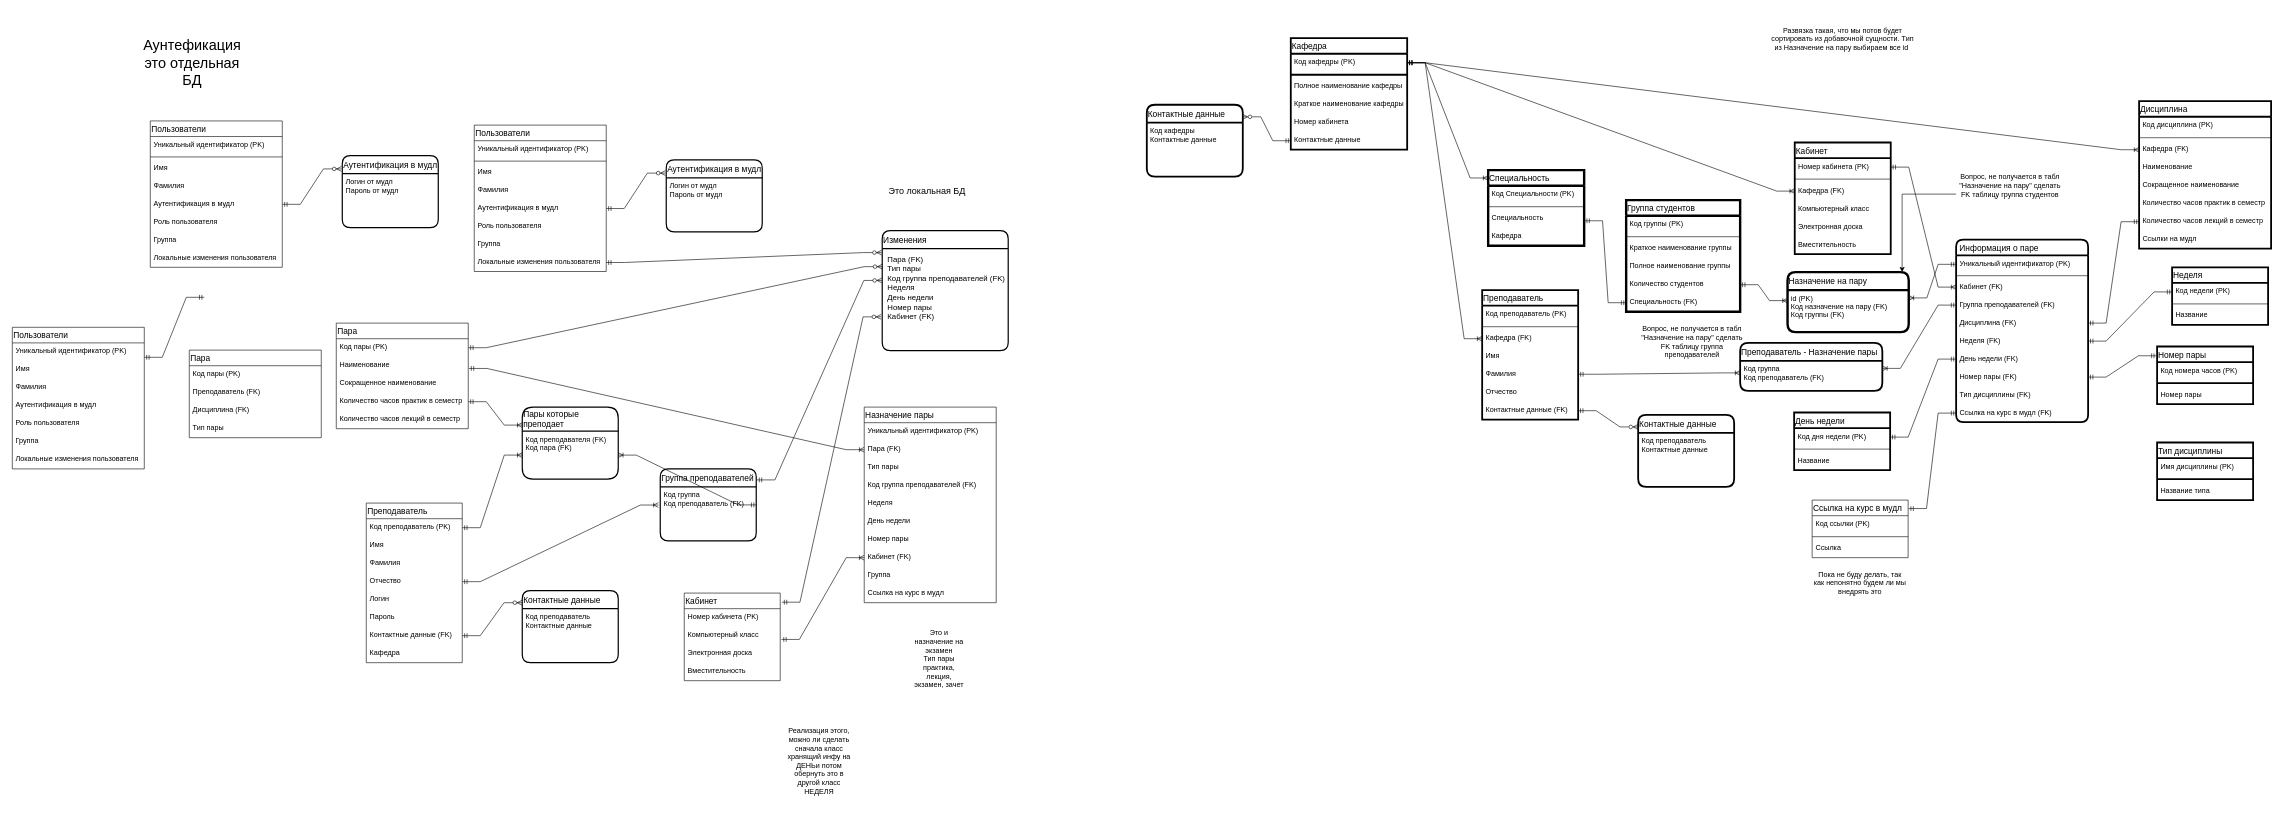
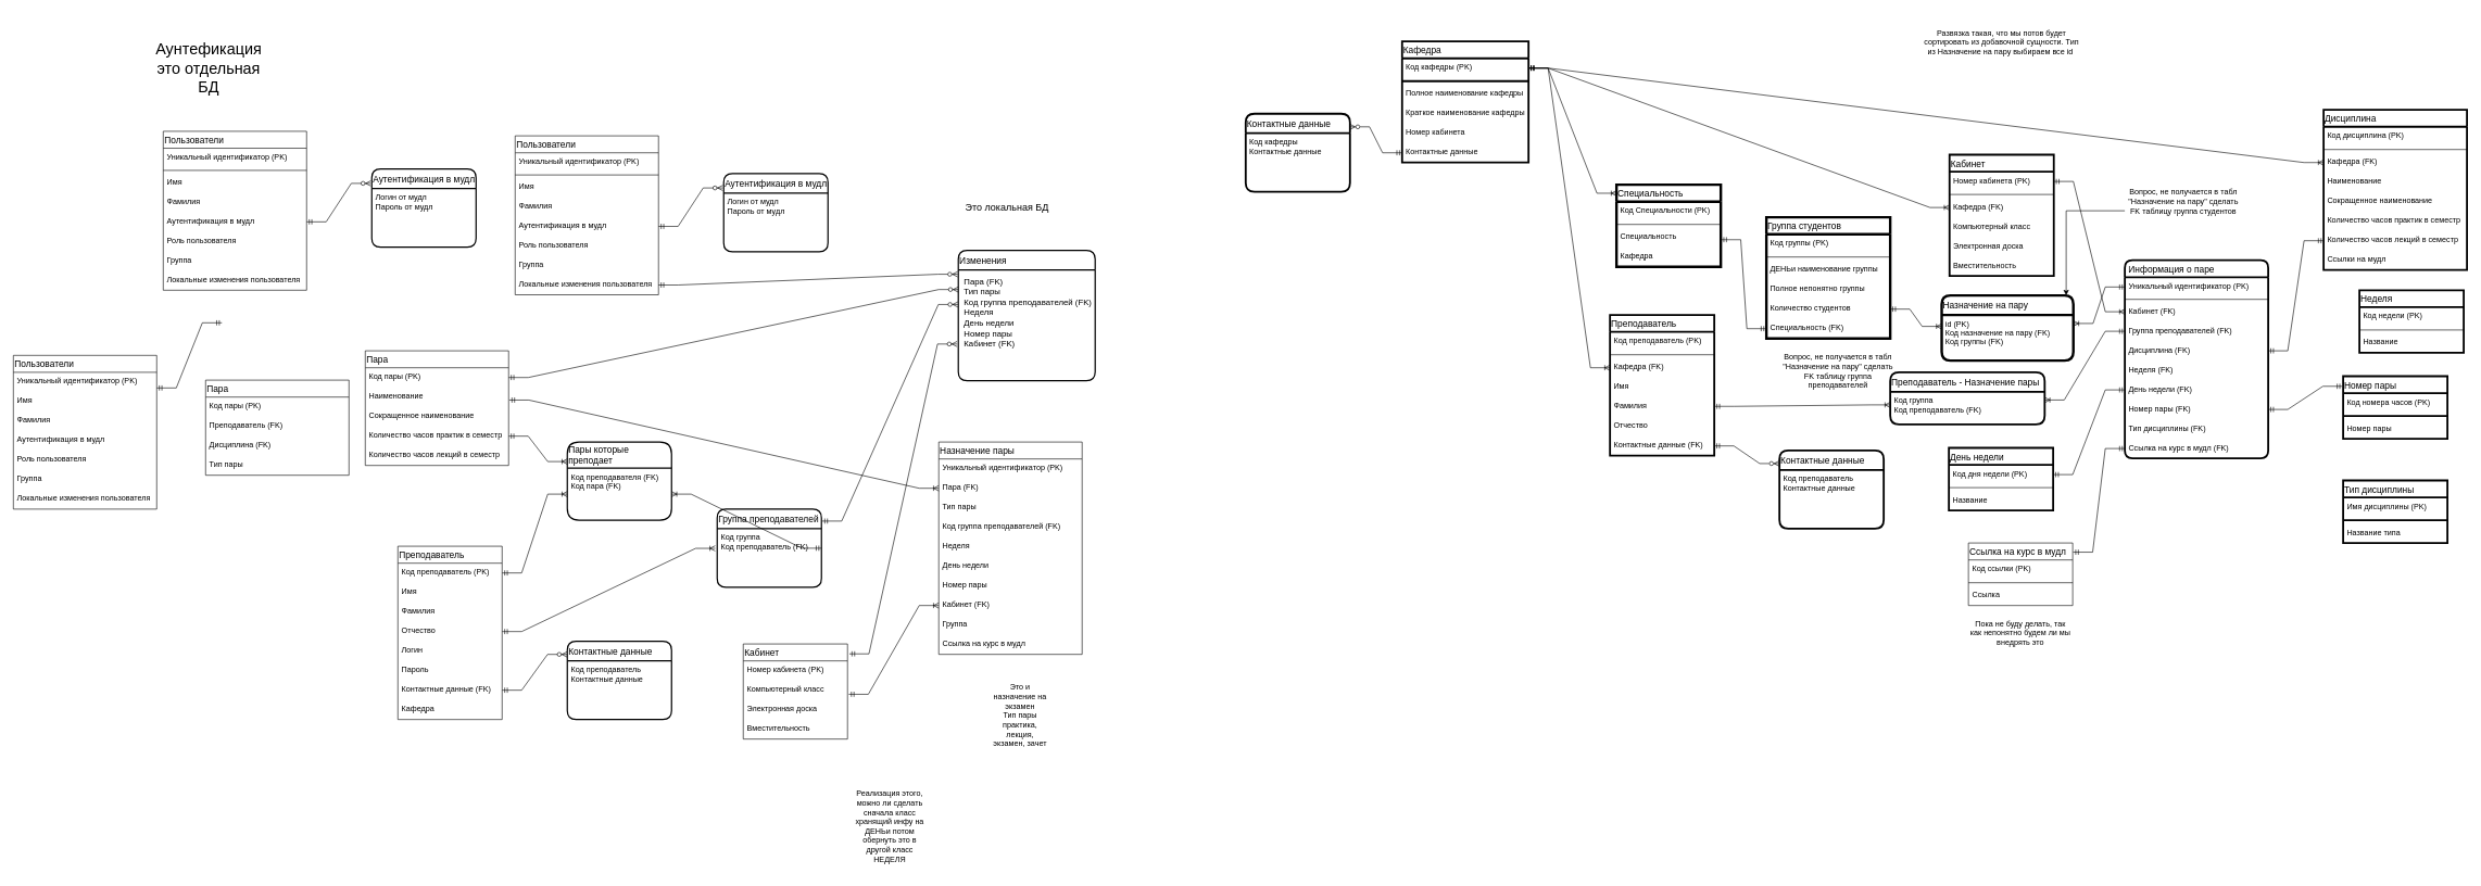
- <mxCell id="118" value="Краткое наименование группы" style="text;strokeColor=none;fillColor=none;spacingLeft=4;spacingRight=4;overflow=hidden;rotatable=0;points=[[0,0.5],[1,0.5]];portConstraint=eastwest;fontSize=12;" parent="115" vertex="1"><mxGeometry y="66" width="190" height="30" as="geometry" /></mxCell>
+ <mxCell id="118" value="ДЕНЬи наименование группы" style="text;strokeColor=none;fillColor=none;spacingLeft=4;spacingRight=4;overflow=hidden;rotatable=0;points=[[0,0.5],[1,0.5]];portConstraint=eastwest;fontSize=12;" parent="115" vertex="1"><mxGeometry y="66" width="190" height="30" as="geometry" /></mxCell>
- <mxCell id="119" value="Полное наименование группы" style="text;strokeColor=none;fillColor=none;spacingLeft=4;spacingRight=4;overflow=hidden;rotatable=0;points=[[0,0.5],[1,0.5]];portConstraint=eastwest;fontSize=12;" parent="115" vertex="1"><mxGeometry y="96" width="190" height="30" as="geometry" /></mxCell>
+ <mxCell id="119" value="Полное непонятно группы" style="text;strokeColor=none;fillColor=none;spacingLeft=4;spacingRight=4;overflow=hidden;rotatable=0;points=[[0,0.5],[1,0.5]];portConstraint=eastwest;fontSize=12;" parent="115" vertex="1"><mxGeometry y="96" width="190" height="30" as="geometry" /></mxCell>
- <mxCell id="136" value="" style="edgeStyle=entityRelationEdgeStyle;fontSize=12;html=1;endArrow=ERmandOne;startArrow=ERmandOne;rounded=0;exitX=0;exitY=0.5;exitDx=0;exitDy=0;entryX=1;entryY=0.5;entryDx=0;entryDy=0;endFill=0;" parent="1" source="123" target="90" edge="1"><mxGeometry width="100" height="100" relative="1" as="geometry"><mxPoint x="3530" y="659" as="sourcePoint" /><mxPoint x="3739" y="709" as="targetPoint" /></mxGeometry></mxCell>
